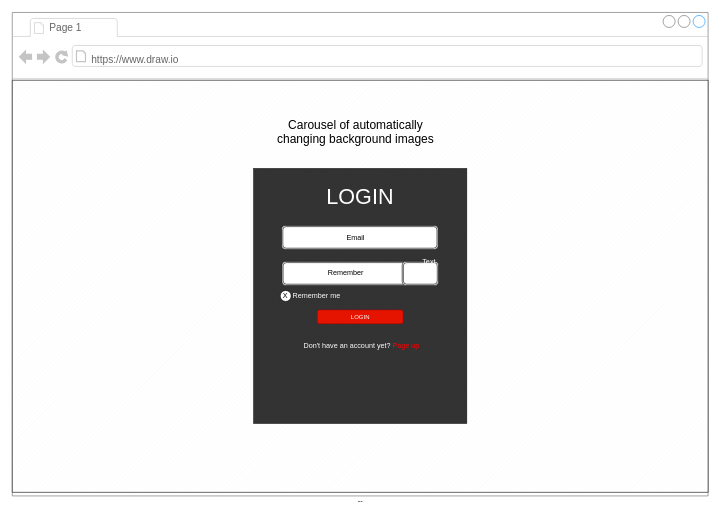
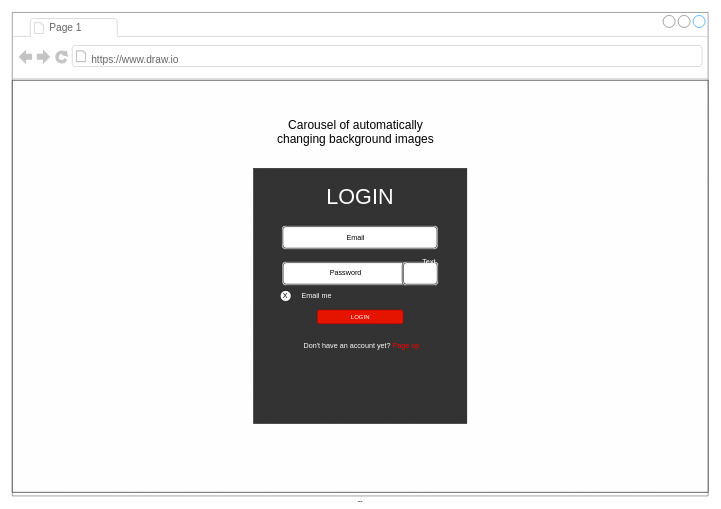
- <mxCell id="11" value="Remember" style="text;html=1;strokeColor=none;fillColor=none;align=center;verticalAlign=middle;whiteSpace=wrap;rounded=0;" vertex="1" parent="2"><mxGeometry x="462" y="425" width="188" height="20" as="geometry" /></mxCell>
+ <mxCell id="11" value="Password" style="text;html=1;strokeColor=none;fillColor=none;align=center;verticalAlign=middle;whiteSpace=wrap;rounded=0;" vertex="1" parent="2"><mxGeometry x="462" y="425" width="188" height="20" as="geometry" /></mxCell>
- <mxCell id="16" value="Remember me" style="text;html=1;align=center;verticalAlign=middle;whiteSpace=wrap;rounded=0;fontColor=#FFFFFF;" vertex="1" parent="2"><mxGeometry x="460" y="461.63" width="95" height="20" as="geometry" /></mxCell>
+ <mxCell id="16" value="Email me" style="text;html=1;align=center;verticalAlign=middle;whiteSpace=wrap;rounded=0;fontColor=#FFFFFF;" vertex="1" parent="2"><mxGeometry x="460" y="461.63" width="95" height="20" as="geometry" /></mxCell>
